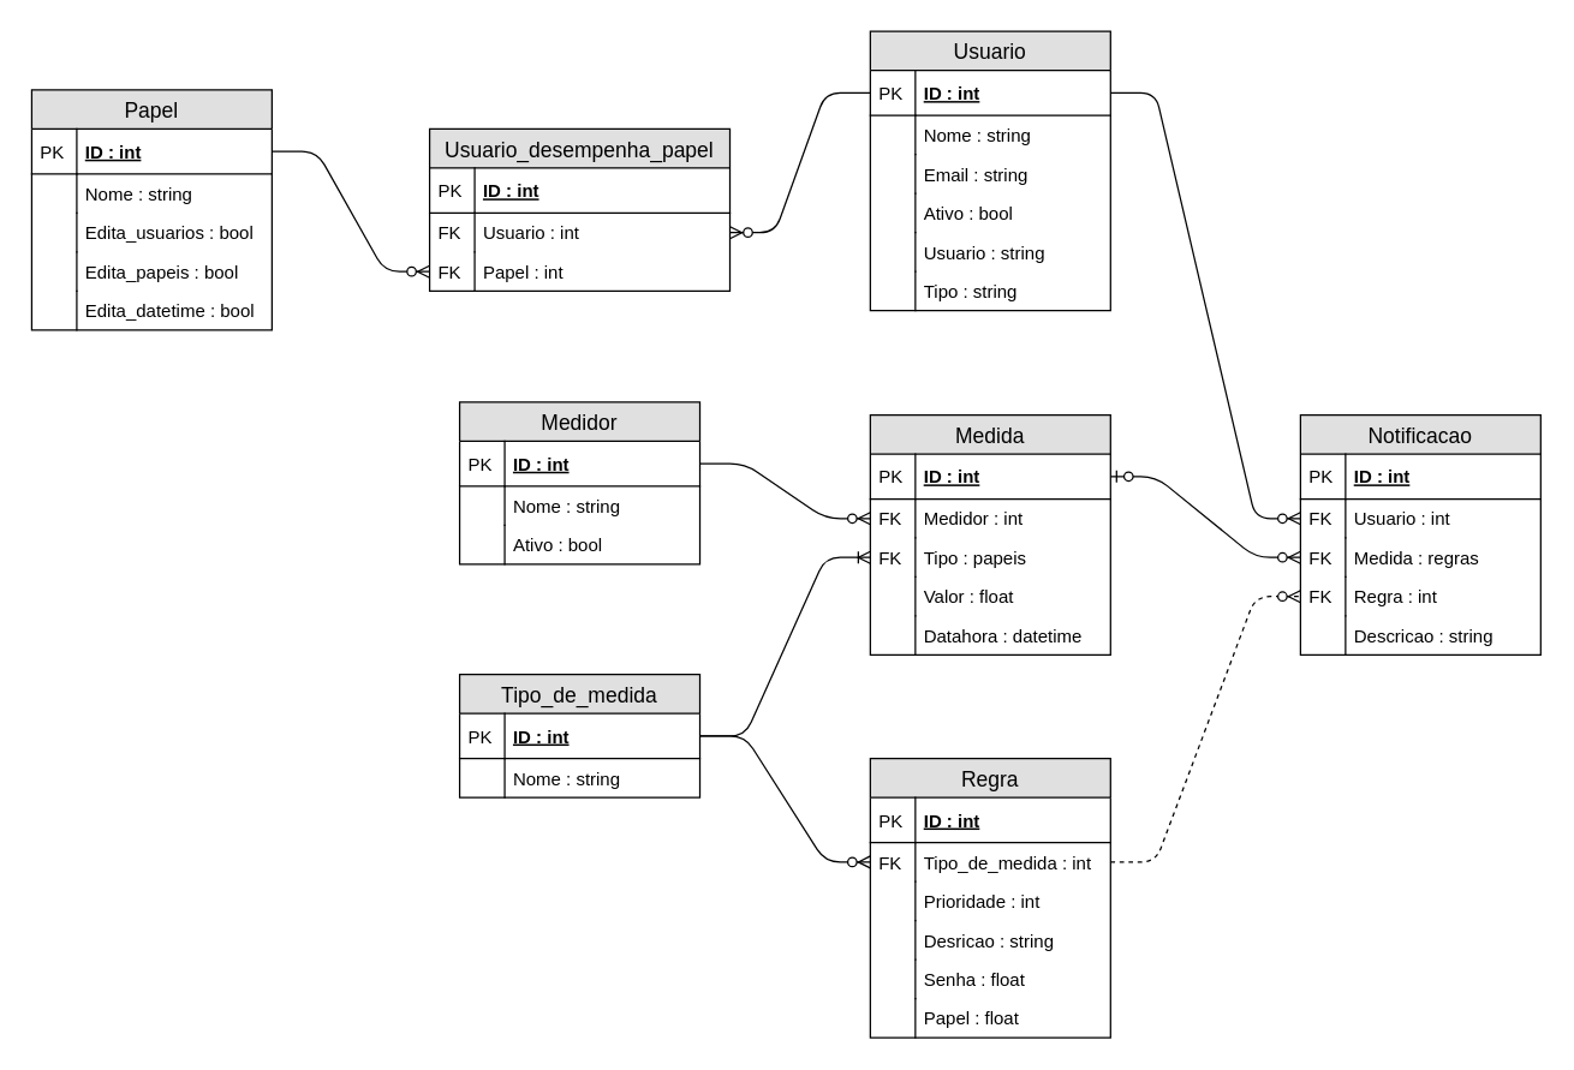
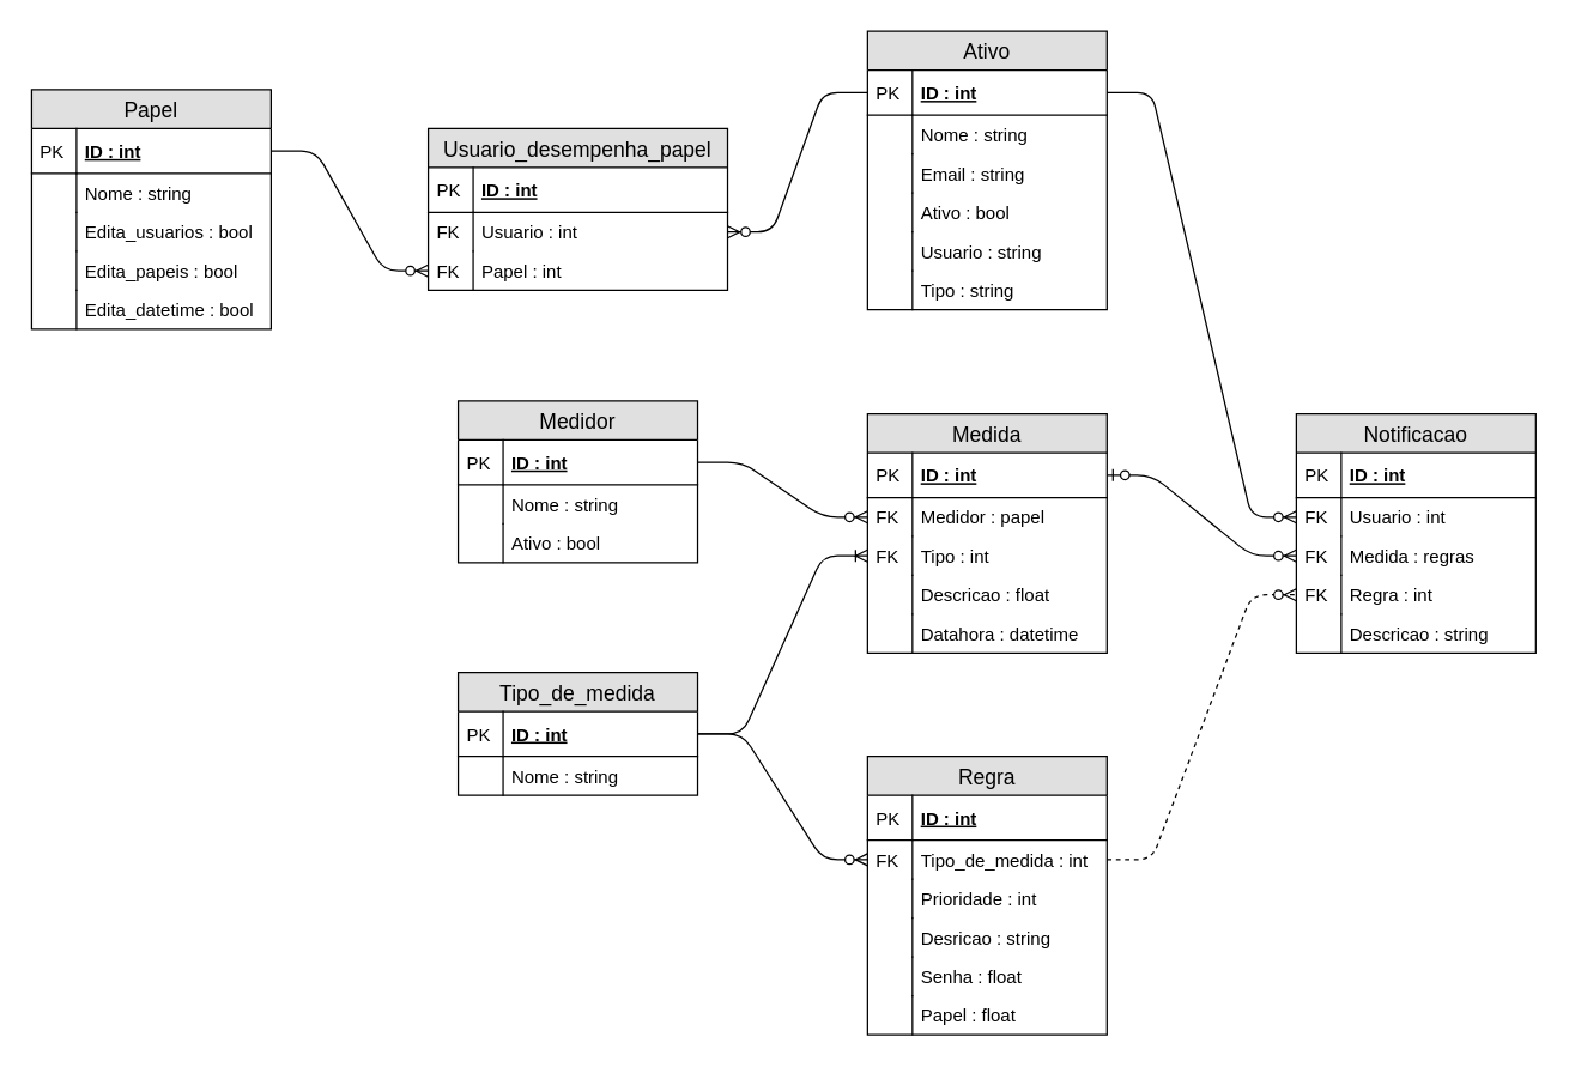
- <mxCell id="28" value="Usuario" style="swimlane;fontStyle=0;childLayout=stackLayout;horizontal=1;startSize=26;fillColor=#e0e0e0;horizontalStack=0;resizeParent=1;resizeParentMax=0;resizeLast=0;collapsible=1;marginBottom=0;swimlaneFillColor=#ffffff;align=center;fontSize=14;" parent="1" vertex="1"><mxGeometry x="579" y="20.5" width="160" height="186" as="geometry" /></mxCell>
+ <mxCell id="28" value="Ativo" style="swimlane;fontStyle=0;childLayout=stackLayout;horizontal=1;startSize=26;fillColor=#e0e0e0;horizontalStack=0;resizeParent=1;resizeParentMax=0;resizeLast=0;collapsible=1;marginBottom=0;swimlaneFillColor=#ffffff;align=center;fontSize=14;" parent="1" vertex="1"><mxGeometry x="579" y="20.5" width="160" height="186" as="geometry" /></mxCell>
- <mxCell id="18" value="Medidor : int" style="shape=partialRectangle;top=0;left=0;right=0;bottom=0;align=left;verticalAlign=top;fillColor=none;spacingLeft=34;spacingRight=4;overflow=hidden;rotatable=0;points=[[0,0.5],[1,0.5]];portConstraint=eastwest;dropTarget=0;fontSize=12;" parent="15" vertex="1"><mxGeometry y="56" width="160" height="26" as="geometry" /></mxCell>
+ <mxCell id="18" value="Medidor : papel" style="shape=partialRectangle;top=0;left=0;right=0;bottom=0;align=left;verticalAlign=top;fillColor=none;spacingLeft=34;spacingRight=4;overflow=hidden;rotatable=0;points=[[0,0.5],[1,0.5]];portConstraint=eastwest;dropTarget=0;fontSize=12;" parent="15" vertex="1"><mxGeometry y="56" width="160" height="26" as="geometry" /></mxCell>
- <mxCell id="20" value="Tipo : papeis" style="shape=partialRectangle;top=0;left=0;right=0;bottom=0;align=left;verticalAlign=top;fillColor=none;spacingLeft=34;spacingRight=4;overflow=hidden;rotatable=0;points=[[0,0.5],[1,0.5]];portConstraint=eastwest;dropTarget=0;fontSize=12;" parent="15" vertex="1"><mxGeometry y="82" width="160" height="26" as="geometry" /></mxCell>
+ <mxCell id="20" value="Tipo : int" style="shape=partialRectangle;top=0;left=0;right=0;bottom=0;align=left;verticalAlign=top;fillColor=none;spacingLeft=34;spacingRight=4;overflow=hidden;rotatable=0;points=[[0,0.5],[1,0.5]];portConstraint=eastwest;dropTarget=0;fontSize=12;" parent="15" vertex="1"><mxGeometry y="82" width="160" height="26" as="geometry" /></mxCell>
- <mxCell id="22" value="Valor : float" style="shape=partialRectangle;top=0;left=0;right=0;bottom=0;align=left;verticalAlign=top;fillColor=none;spacingLeft=34;spacingRight=4;overflow=hidden;rotatable=0;points=[[0,0.5],[1,0.5]];portConstraint=eastwest;dropTarget=0;fontSize=12;" parent="15" vertex="1"><mxGeometry y="108" width="160" height="26" as="geometry" /></mxCell>
+ <mxCell id="22" value="Descricao : float" style="shape=partialRectangle;top=0;left=0;right=0;bottom=0;align=left;verticalAlign=top;fillColor=none;spacingLeft=34;spacingRight=4;overflow=hidden;rotatable=0;points=[[0,0.5],[1,0.5]];portConstraint=eastwest;dropTarget=0;fontSize=12;" parent="15" vertex="1"><mxGeometry y="108" width="160" height="26" as="geometry" /></mxCell>
